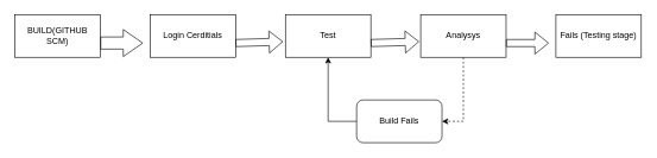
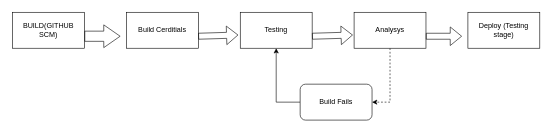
- <mxCell id="4" value="Login Cerditials" style="rounded=0;whiteSpace=wrap;html=1;" vertex="1" parent="1"><mxGeometry x="210" y="20" width="120" height="60" as="geometry" /></mxCell>
+ <mxCell id="4" value="Build Cerditials" style="rounded=0;whiteSpace=wrap;html=1;" vertex="1" parent="1"><mxGeometry x="210" y="20" width="120" height="60" as="geometry" /></mxCell>
- <mxCell id="2" value="Test" style="rounded=0;whiteSpace=wrap;html=1;" vertex="1" parent="1"><mxGeometry x="400" y="20" width="120" height="60" as="geometry" /></mxCell>
+ <mxCell id="2" value="Testing" style="rounded=0;whiteSpace=wrap;html=1;" vertex="1" parent="1"><mxGeometry x="400" y="20" width="120" height="60" as="geometry" /></mxCell>
- <mxCell id="5" value="Fails (Testing stage)" style="rounded=0;whiteSpace=wrap;html=1;" vertex="1" parent="1"><mxGeometry x="780" y="20" width="120" height="60" as="geometry" /></mxCell>
+ <mxCell id="5" value="Deploy (Testing stage)" style="rounded=0;whiteSpace=wrap;html=1;" vertex="1" parent="1"><mxGeometry x="780" y="20" width="120" height="60" as="geometry" /></mxCell>
